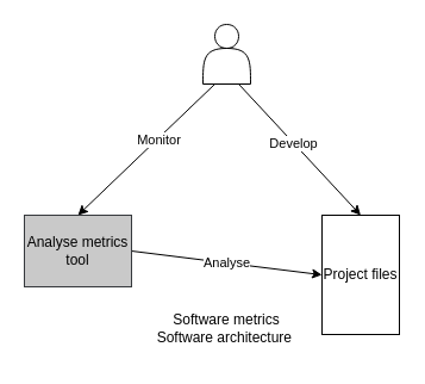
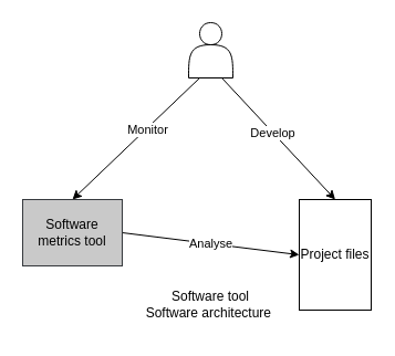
- <mxCell id="9" value="Analyse metrics tool" style="rounded=0;whiteSpace=wrap;html=1;fillColor=#C9C9C9;strokeColor=#36393d;" parent="1" vertex="1"><mxGeometry x="20" y="180" width="90" height="60" as="geometry" /></mxCell>
+ <mxCell id="9" value="Software metrics tool" style="rounded=0;whiteSpace=wrap;html=1;fillColor=#C9C9C9;strokeColor=#36393d;" parent="1" vertex="1"><mxGeometry x="20" y="180" width="90" height="60" as="geometry" /></mxCell>
- <mxCell id="10" value="Software metrics&lt;br&gt;Software architecture&amp;nbsp;" style="text;html=1;strokeColor=none;fillColor=none;align=center;verticalAlign=middle;whiteSpace=wrap;rounded=0;" parent="1" vertex="1"><mxGeometry x="125" y="250" width="130" height="50" as="geometry" /></mxCell>
+ <mxCell id="10" value="Software tool&lt;br&gt;Software architecture&amp;nbsp;" style="text;html=1;strokeColor=none;fillColor=none;align=center;verticalAlign=middle;whiteSpace=wrap;rounded=0;" parent="1" vertex="1"><mxGeometry x="125" y="250" width="130" height="50" as="geometry" /></mxCell>
